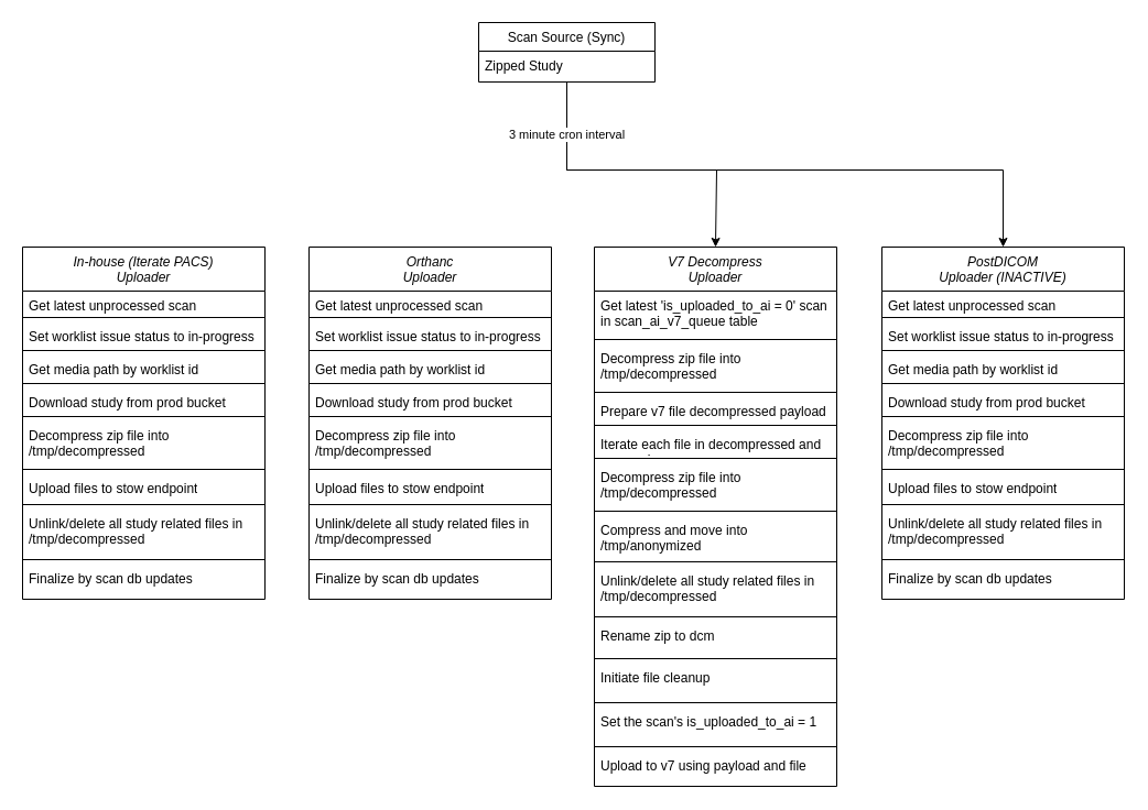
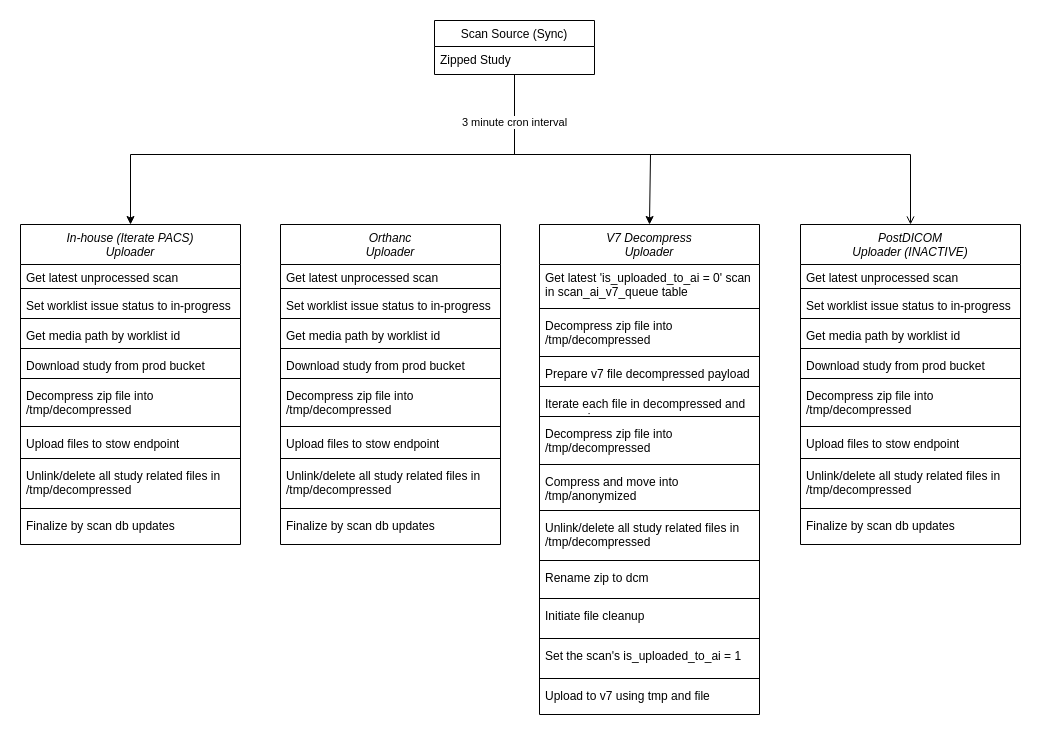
+ <mxCell id="19" style="edgeStyle=orthogonalEdgeStyle;rounded=0;orthogonalLoop=1;jettySize=auto;html=1;entryX=0.5;entryY=0;entryDx=0;entryDy=0;" edge="1" parent="1" source="22" target="2"><mxGeometry relative="1" as="geometry"><Array as="points"><mxPoint x="514" y="154" /><mxPoint x="130" y="154" /></Array></mxGeometry></mxCell>
- <mxCell id="20" style="edgeStyle=orthogonalEdgeStyle;rounded=0;orthogonalLoop=1;jettySize=auto;html=1;entryX=0.5;entryY=0;entryDx=0;entryDy=0;" edge="1" parent="1" source="22" target="40"><mxGeometry relative="1" as="geometry"><mxPoint x="820" y="224" as="targetPoint" /><Array as="points"><mxPoint x="514" y="154" /><mxPoint x="910" y="154" /></Array></mxGeometry></mxCell>
+ <mxCell id="20" style="edgeStyle=orthogonalEdgeStyle;rounded=0;orthogonalLoop=1;jettySize=auto;html=1;entryX=0.5;entryY=0;entryDx=0;entryDy=0;endArrow=open;" edge="1" parent="1" source="22" target="40"><mxGeometry relative="1" as="geometry"><mxPoint x="820" y="224" as="targetPoint" /><Array as="points"><mxPoint x="514" y="154" /><mxPoint x="910" y="154" /></Array></mxGeometry></mxCell>
- <mxCell id="77" value="Upload to v7 using payload and file" style="text;align=left;verticalAlign=top;spacingLeft=4;spacingRight=4;overflow=hidden;rotatable=0;points=[[0,0.5],[1,0.5]];portConstraint=eastwest;whiteSpace=wrap;" vertex="1" parent="56"><mxGeometry y="458" width="220" height="32" as="geometry" /></mxCell>
+ <mxCell id="77" value="Upload to v7 using tmp and file" style="text;align=left;verticalAlign=top;spacingLeft=4;spacingRight=4;overflow=hidden;rotatable=0;points=[[0,0.5],[1,0.5]];portConstraint=eastwest;whiteSpace=wrap;" vertex="1" parent="56"><mxGeometry y="458" width="220" height="32" as="geometry" /></mxCell>
